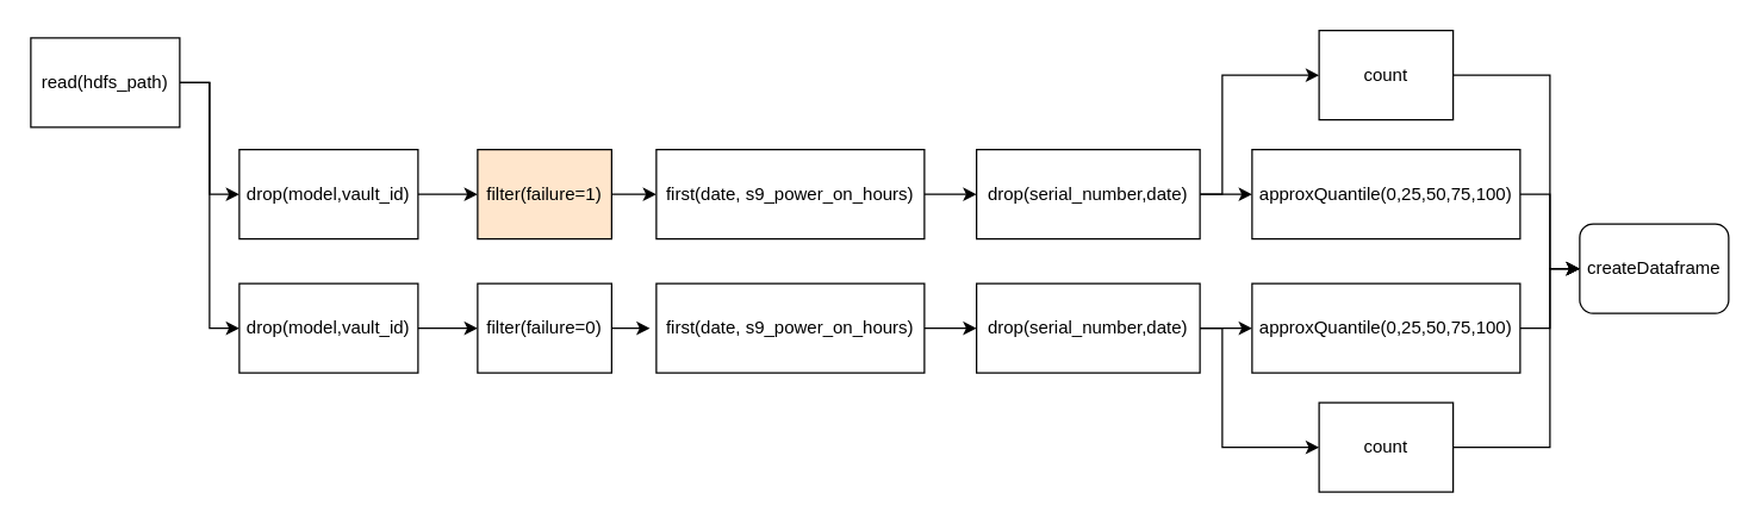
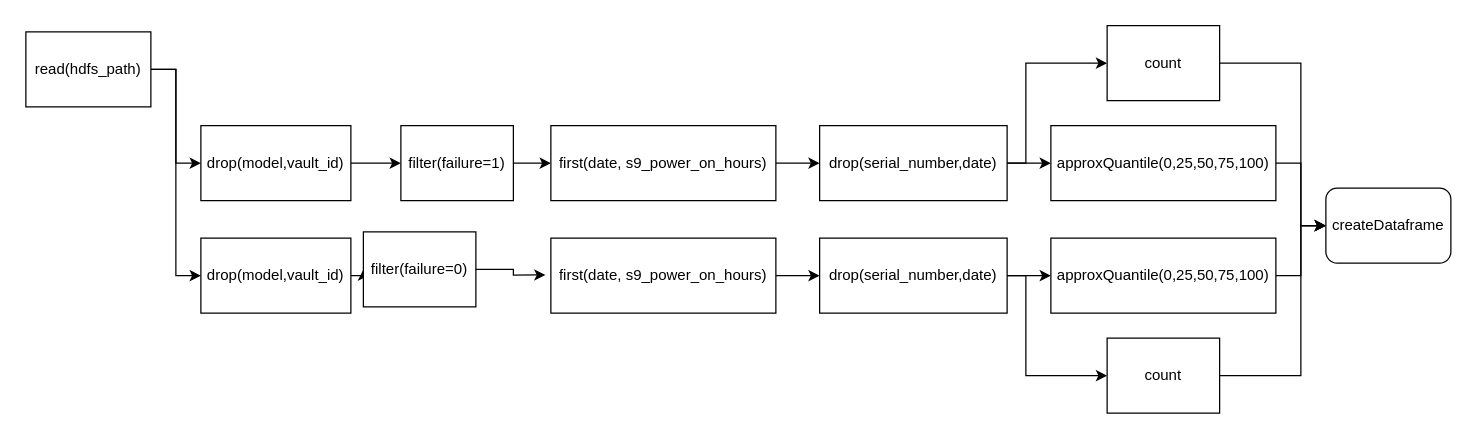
- <mxCell id="5" value="filter(failure=1)" style="rounded=0;whiteSpace=wrap;html=1;fillColor=#ffe6cc;" parent="1" vertex="1"><mxGeometry x="320" y="100" width="90" height="60" as="geometry" /></mxCell>
+ <mxCell id="5" value="filter(failure=1)" style="rounded=0;whiteSpace=wrap;html=1;" parent="1" vertex="1"><mxGeometry x="320" y="100" width="90" height="60" as="geometry" /></mxCell>
- <mxCell id="13" value="filter(failure=0)" style="rounded=0;whiteSpace=wrap;html=1;" parent="1" vertex="1"><mxGeometry x="320" y="190" width="90" height="60" as="geometry" /></mxCell>
+ <mxCell id="13" value="filter(failure=0)" style="rounded=0;whiteSpace=wrap;html=1;" parent="1" vertex="1"><mxGeometry x="290" y="185" width="90" height="60" as="geometry" /></mxCell>
